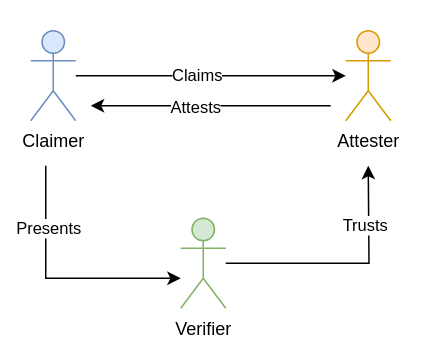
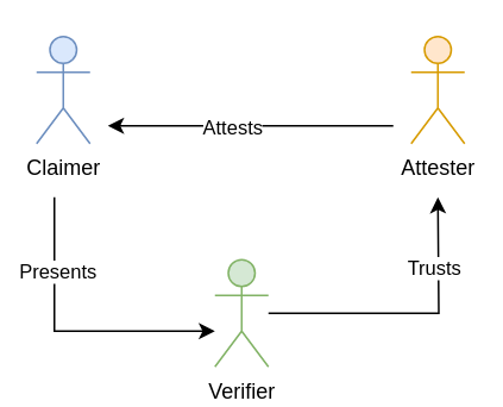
- <mxCell id="2" value="" style="edgeStyle=orthogonalEdgeStyle;rounded=0;orthogonalLoop=1;jettySize=auto;html=1;" edge="1" parent="1" source="4" target="7"><mxGeometry relative="1" as="geometry" /></mxCell>
- <mxCell id="3" value="Claims" style="edgeLabel;html=1;align=center;verticalAlign=middle;resizable=0;points=[];" connectable="0" vertex="1" parent="2"><mxGeometry x="-0.111" y="1" relative="1" as="geometry"><mxPoint as="offset" /></mxGeometry></mxCell>
